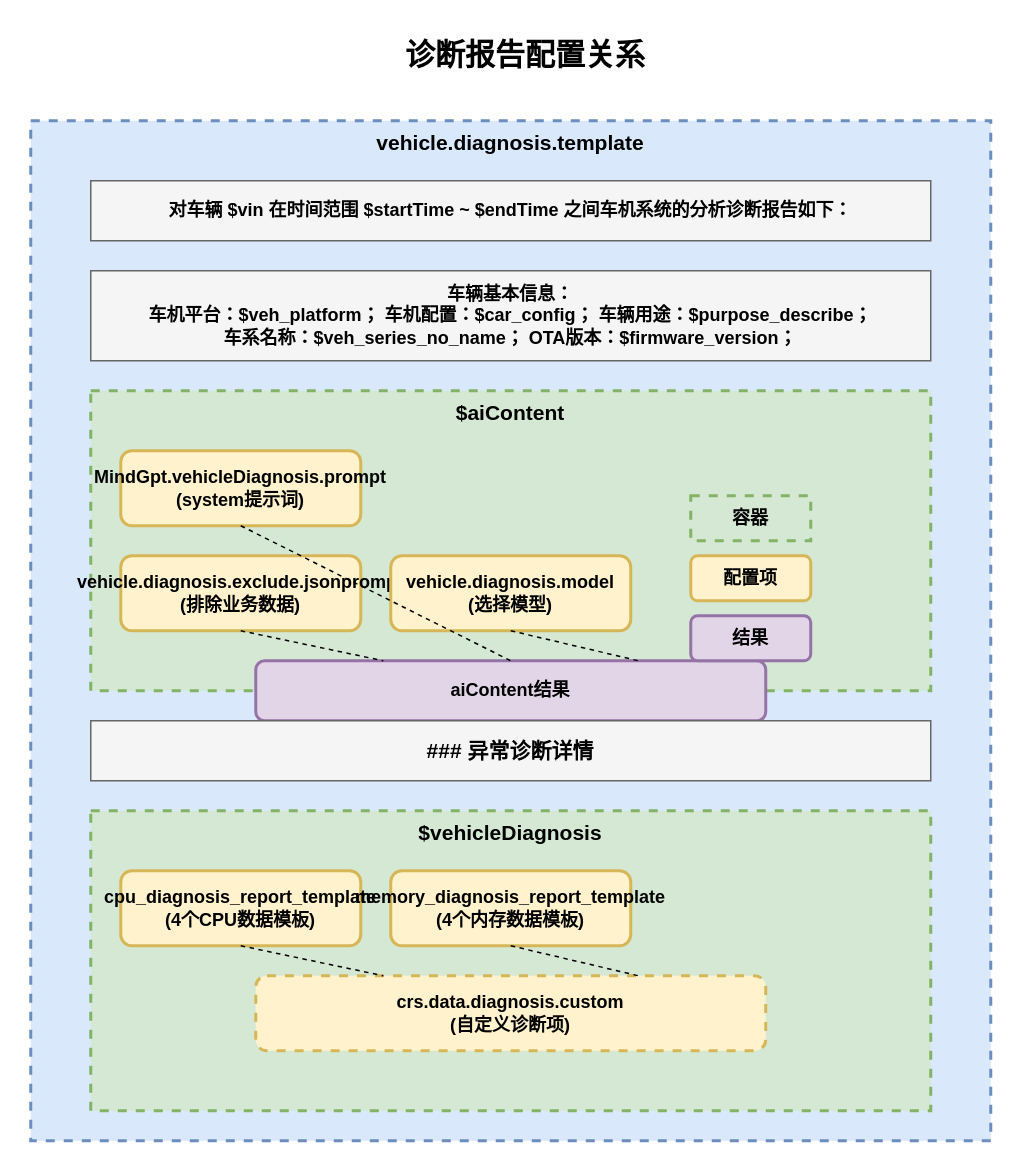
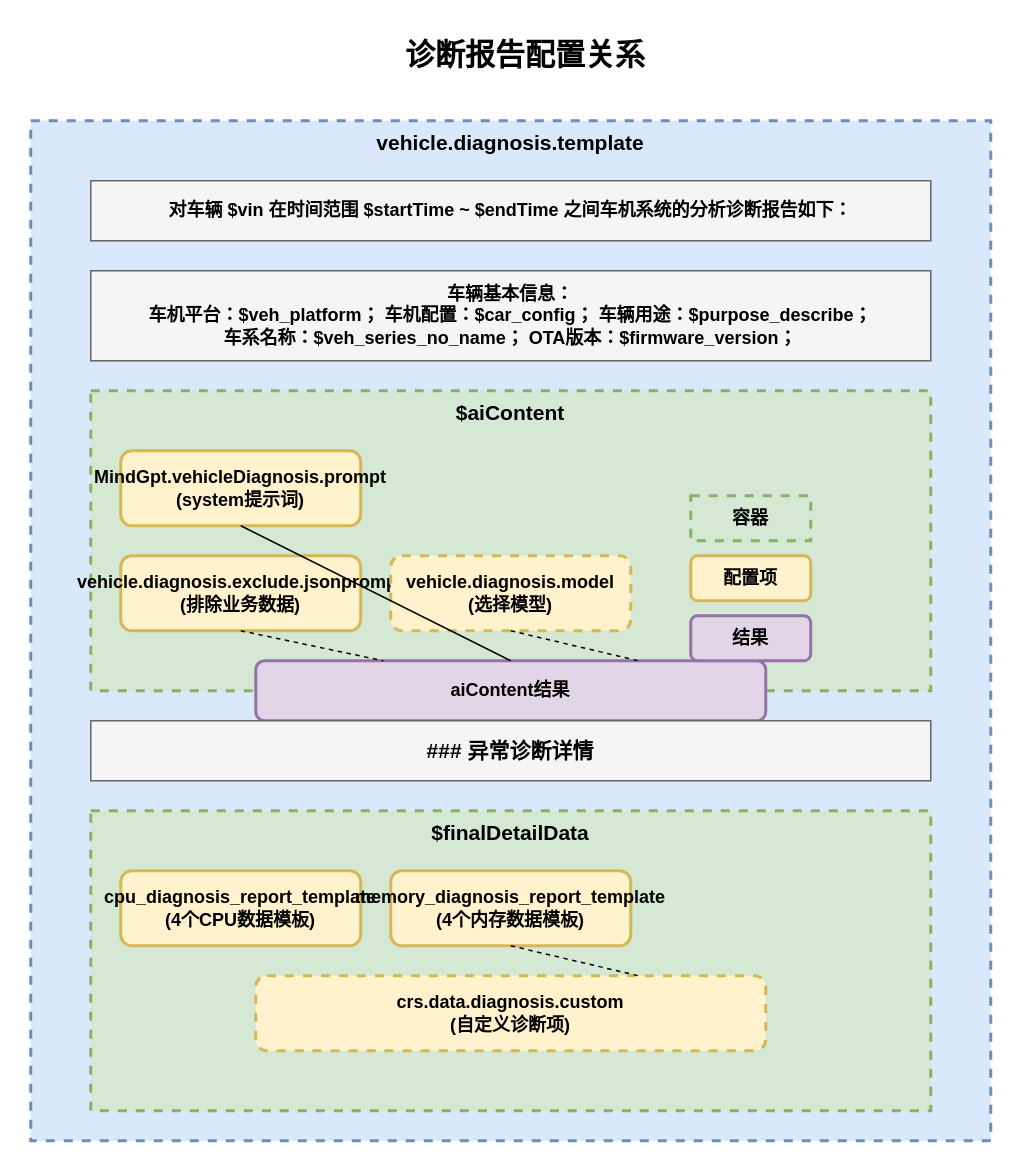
- <mxCell id="16" value="" style="endArrow=none;html=1;rounded=0;strokeWidth=1;exitX=0.5;exitY=1;exitDx=0;exitDy=0;entryX=0.5;entryY=0;entryDx=0;entryDy=0;dashed=1;" edge="1" parent="1" source="7" target="10"><mxGeometry width="50" height="50" relative="1" as="geometry"><mxPoint x="310" y="430" as="sourcePoint" /><mxPoint x="360" y="380" as="targetPoint" /></mxGeometry></mxCell>
+ <mxCell id="16" value="" style="endArrow=none;html=1;rounded=0;strokeWidth=1;exitX=0.5;exitY=1;exitDx=0;exitDy=0;entryX=0.5;entryY=0;entryDx=0;entryDy=0;dashed=0;" edge="1" parent="1" source="7" target="10"><mxGeometry width="50" height="50" relative="1" as="geometry"><mxPoint x="310" y="430" as="sourcePoint" /><mxPoint x="360" y="380" as="targetPoint" /></mxGeometry></mxCell>
- <mxCell id="9" value="&lt;b&gt;vehicle.diagnosis.model&lt;br&gt;(选择模型)&lt;/b&gt;" style="rounded=1;whiteSpace=wrap;html=1;fontSize=12;fillColor=#fff2cc;strokeColor=#d6b656;strokeWidth=2;" vertex="1" parent="1"><mxGeometry x="260" y="370" width="160" height="50" as="geometry" /></mxCell>
+ <mxCell id="9" value="&lt;b&gt;vehicle.diagnosis.model&lt;br&gt;(选择模型)&lt;/b&gt;" style="rounded=1;whiteSpace=wrap;html=1;fontSize=12;fillColor=#fff2cc;strokeColor=#d6b656;strokeWidth=2;dashed=1;" vertex="1" parent="1"><mxGeometry x="260" y="370" width="160" height="50" as="geometry" /></mxCell>
- <mxCell id="12" value="&lt;b&gt;$vehicleDiagnosis&lt;/b&gt;" style="rounded=0;whiteSpace=wrap;html=1;fontSize=14;fillColor=#d5e8d4;strokeColor=#82b366;strokeWidth=2;align=center;verticalAlign=top;dashed=1;" vertex="1" parent="1"><mxGeometry x="60" y="540" width="560" height="200" as="geometry" /></mxCell>
+ <mxCell id="12" value="&lt;b&gt;$finalDetailData&lt;/b&gt;" style="rounded=0;whiteSpace=wrap;html=1;fontSize=14;fillColor=#d5e8d4;strokeColor=#82b366;strokeWidth=2;align=center;verticalAlign=top;dashed=1;" vertex="1" parent="1"><mxGeometry x="60" y="540" width="560" height="200" as="geometry" /></mxCell>
- <mxCell id="19" value="" style="endArrow=none;html=1;rounded=0;strokeWidth=1;exitX=0.5;exitY=1;exitDx=0;exitDy=0;entryX=0.25;entryY=0;entryDx=0;entryDy=0;dashed=1;" edge="1" parent="1" source="13" target="15"><mxGeometry width="50" height="50" relative="1" as="geometry"><mxPoint x="310" y="630" as="sourcePoint" /><mxPoint x="360" y="580" as="targetPoint" /></mxGeometry></mxCell>
